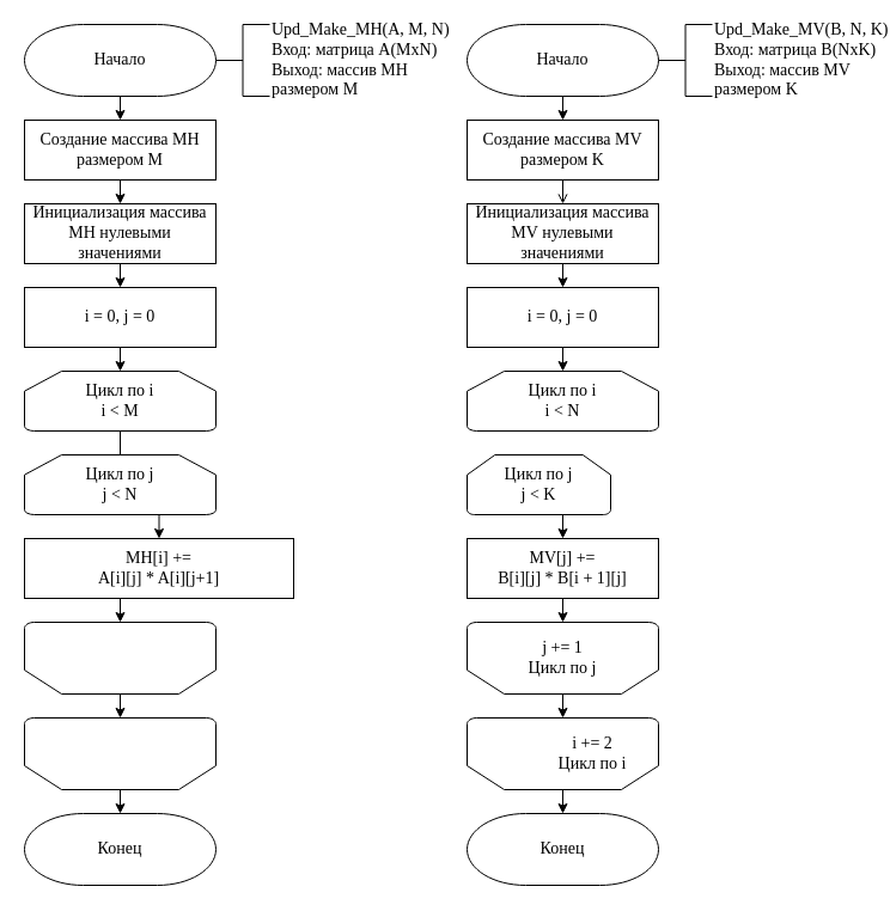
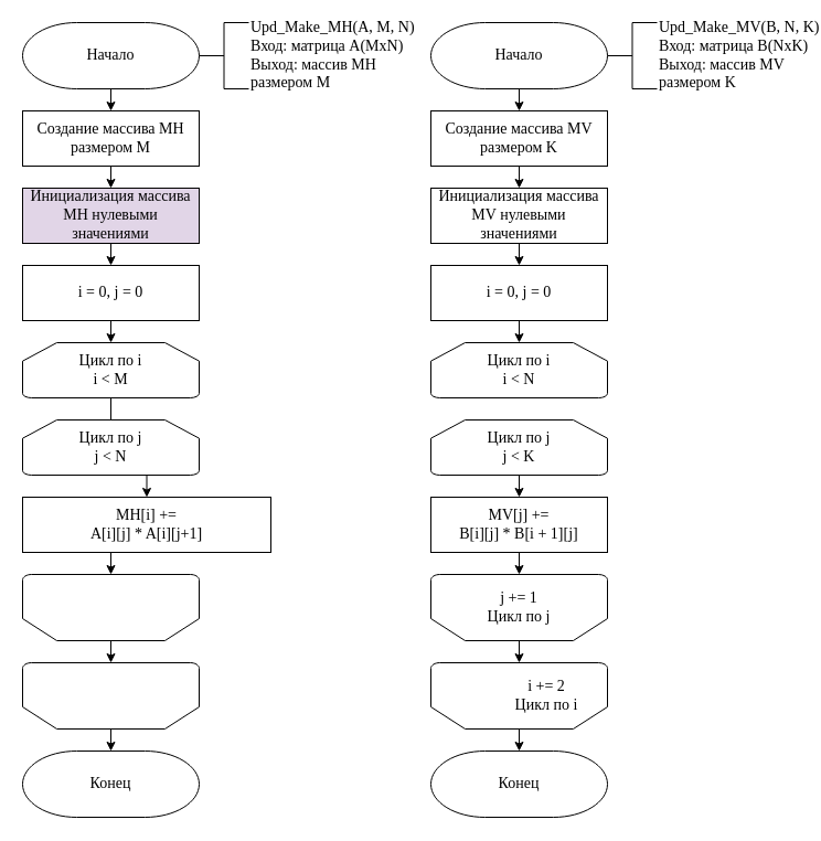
- <mxCell id="39" style="edgeStyle=orthogonalEdgeStyle;rounded=0;orthogonalLoop=1;jettySize=auto;html=1;exitX=0.5;exitY=1;exitDx=0;exitDy=0;entryX=0.5;entryY=0;entryDx=0;entryDy=0;fontFamily=Times New Roman;fontSize=14;endArrow=open;" parent="1" source="40" target="42" edge="1"><mxGeometry relative="1" as="geometry" /></mxCell>
+ <mxCell id="39" style="edgeStyle=orthogonalEdgeStyle;rounded=0;orthogonalLoop=1;jettySize=auto;html=1;exitX=0.5;exitY=1;exitDx=0;exitDy=0;entryX=0.5;entryY=0;entryDx=0;entryDy=0;fontFamily=Times New Roman;fontSize=14;" parent="1" source="40" target="42" edge="1"><mxGeometry relative="1" as="geometry" /></mxCell>
- <mxCell id="21" value="Инициализация массива MH нулевыми значениями" style="rounded=0;whiteSpace=wrap;html=1;strokeWidth=1;fontFamily=Times New Roman;fontSize=14;" parent="1" vertex="1"><mxGeometry x="20" y="170" width="160" height="50" as="geometry" /></mxCell>
+ <mxCell id="21" value="Инициализация массива MH нулевыми значениями" style="rounded=0;whiteSpace=wrap;html=1;strokeWidth=1;fontFamily=Times New Roman;fontSize=14;fillColor=#e1d5e7;" parent="1" vertex="1"><mxGeometry x="20" y="170" width="160" height="50" as="geometry" /></mxCell>
- <mxCell id="30" value="Цикл по j&lt;br&gt;j &amp;lt; K" style="strokeWidth=1;html=1;shape=mxgraph.flowchart.loop_limit;whiteSpace=wrap;fontFamily=Times New Roman;fontSize=14;" parent="1" vertex="1"><mxGeometry x="390" y="380" width="120" height="50" as="geometry" /></mxCell>
+ <mxCell id="30" value="Цикл по j&lt;br&gt;j &amp;lt; K" style="strokeWidth=1;html=1;shape=mxgraph.flowchart.loop_limit;whiteSpace=wrap;fontFamily=Times New Roman;fontSize=14;" parent="1" vertex="1"><mxGeometry x="390" y="380" width="160" height="50" as="geometry" /></mxCell>
